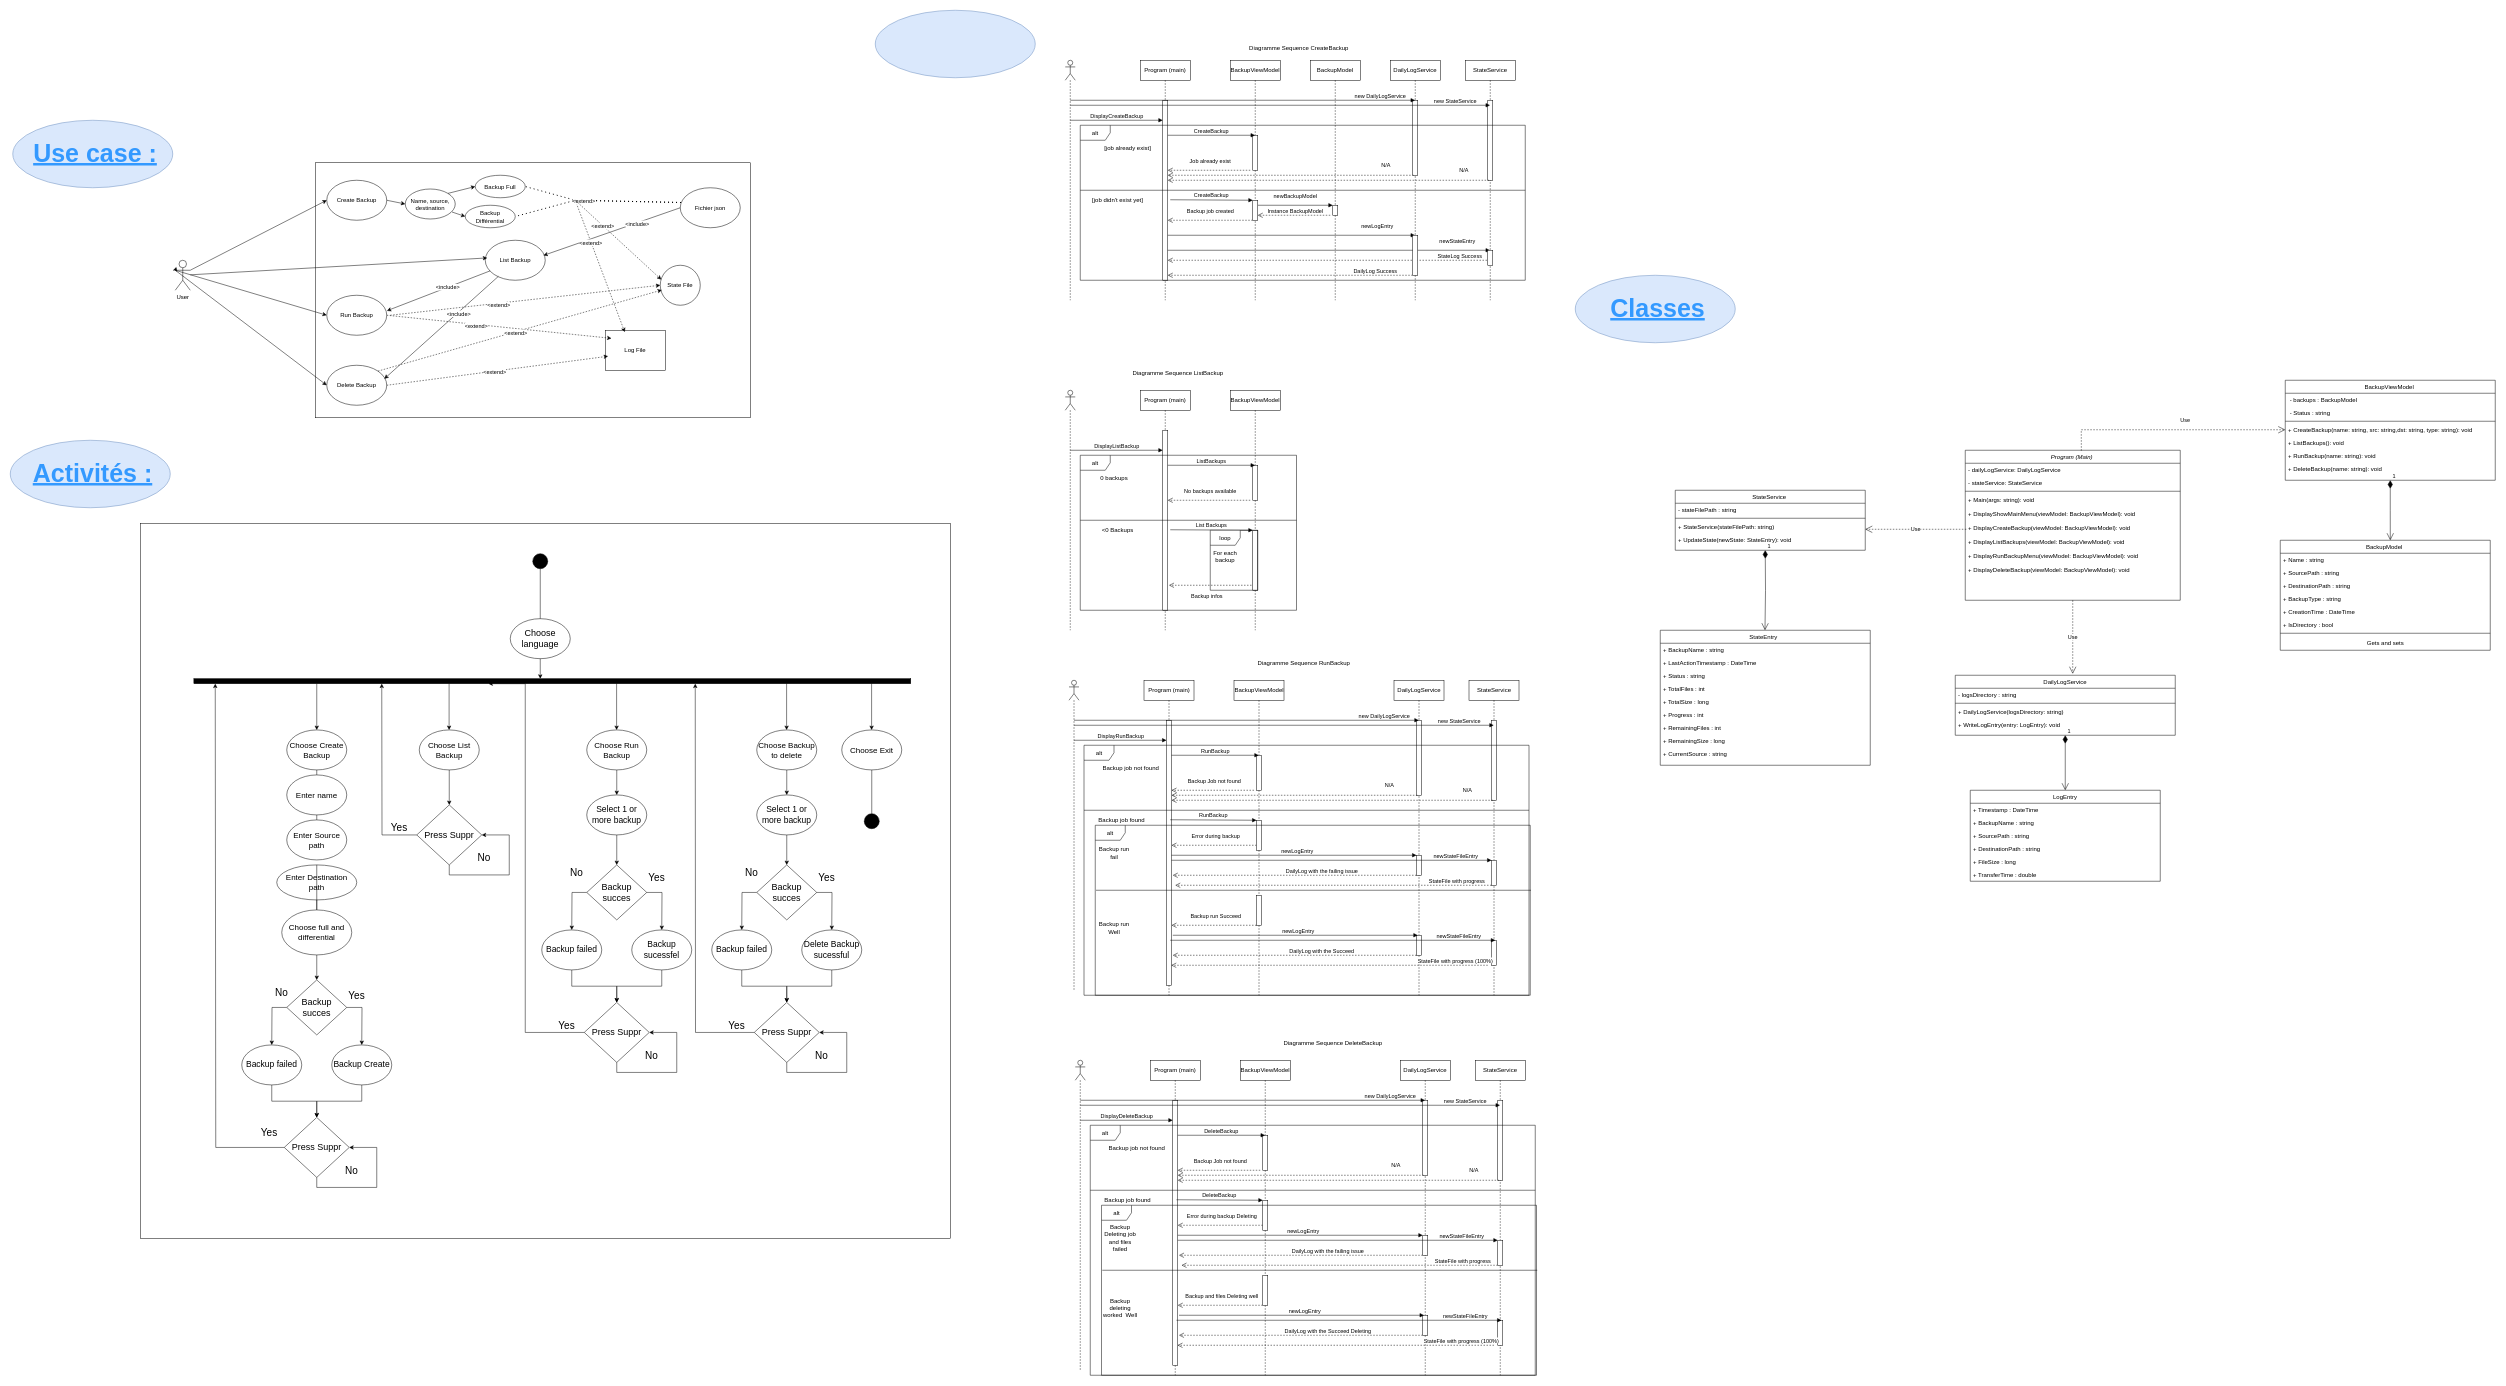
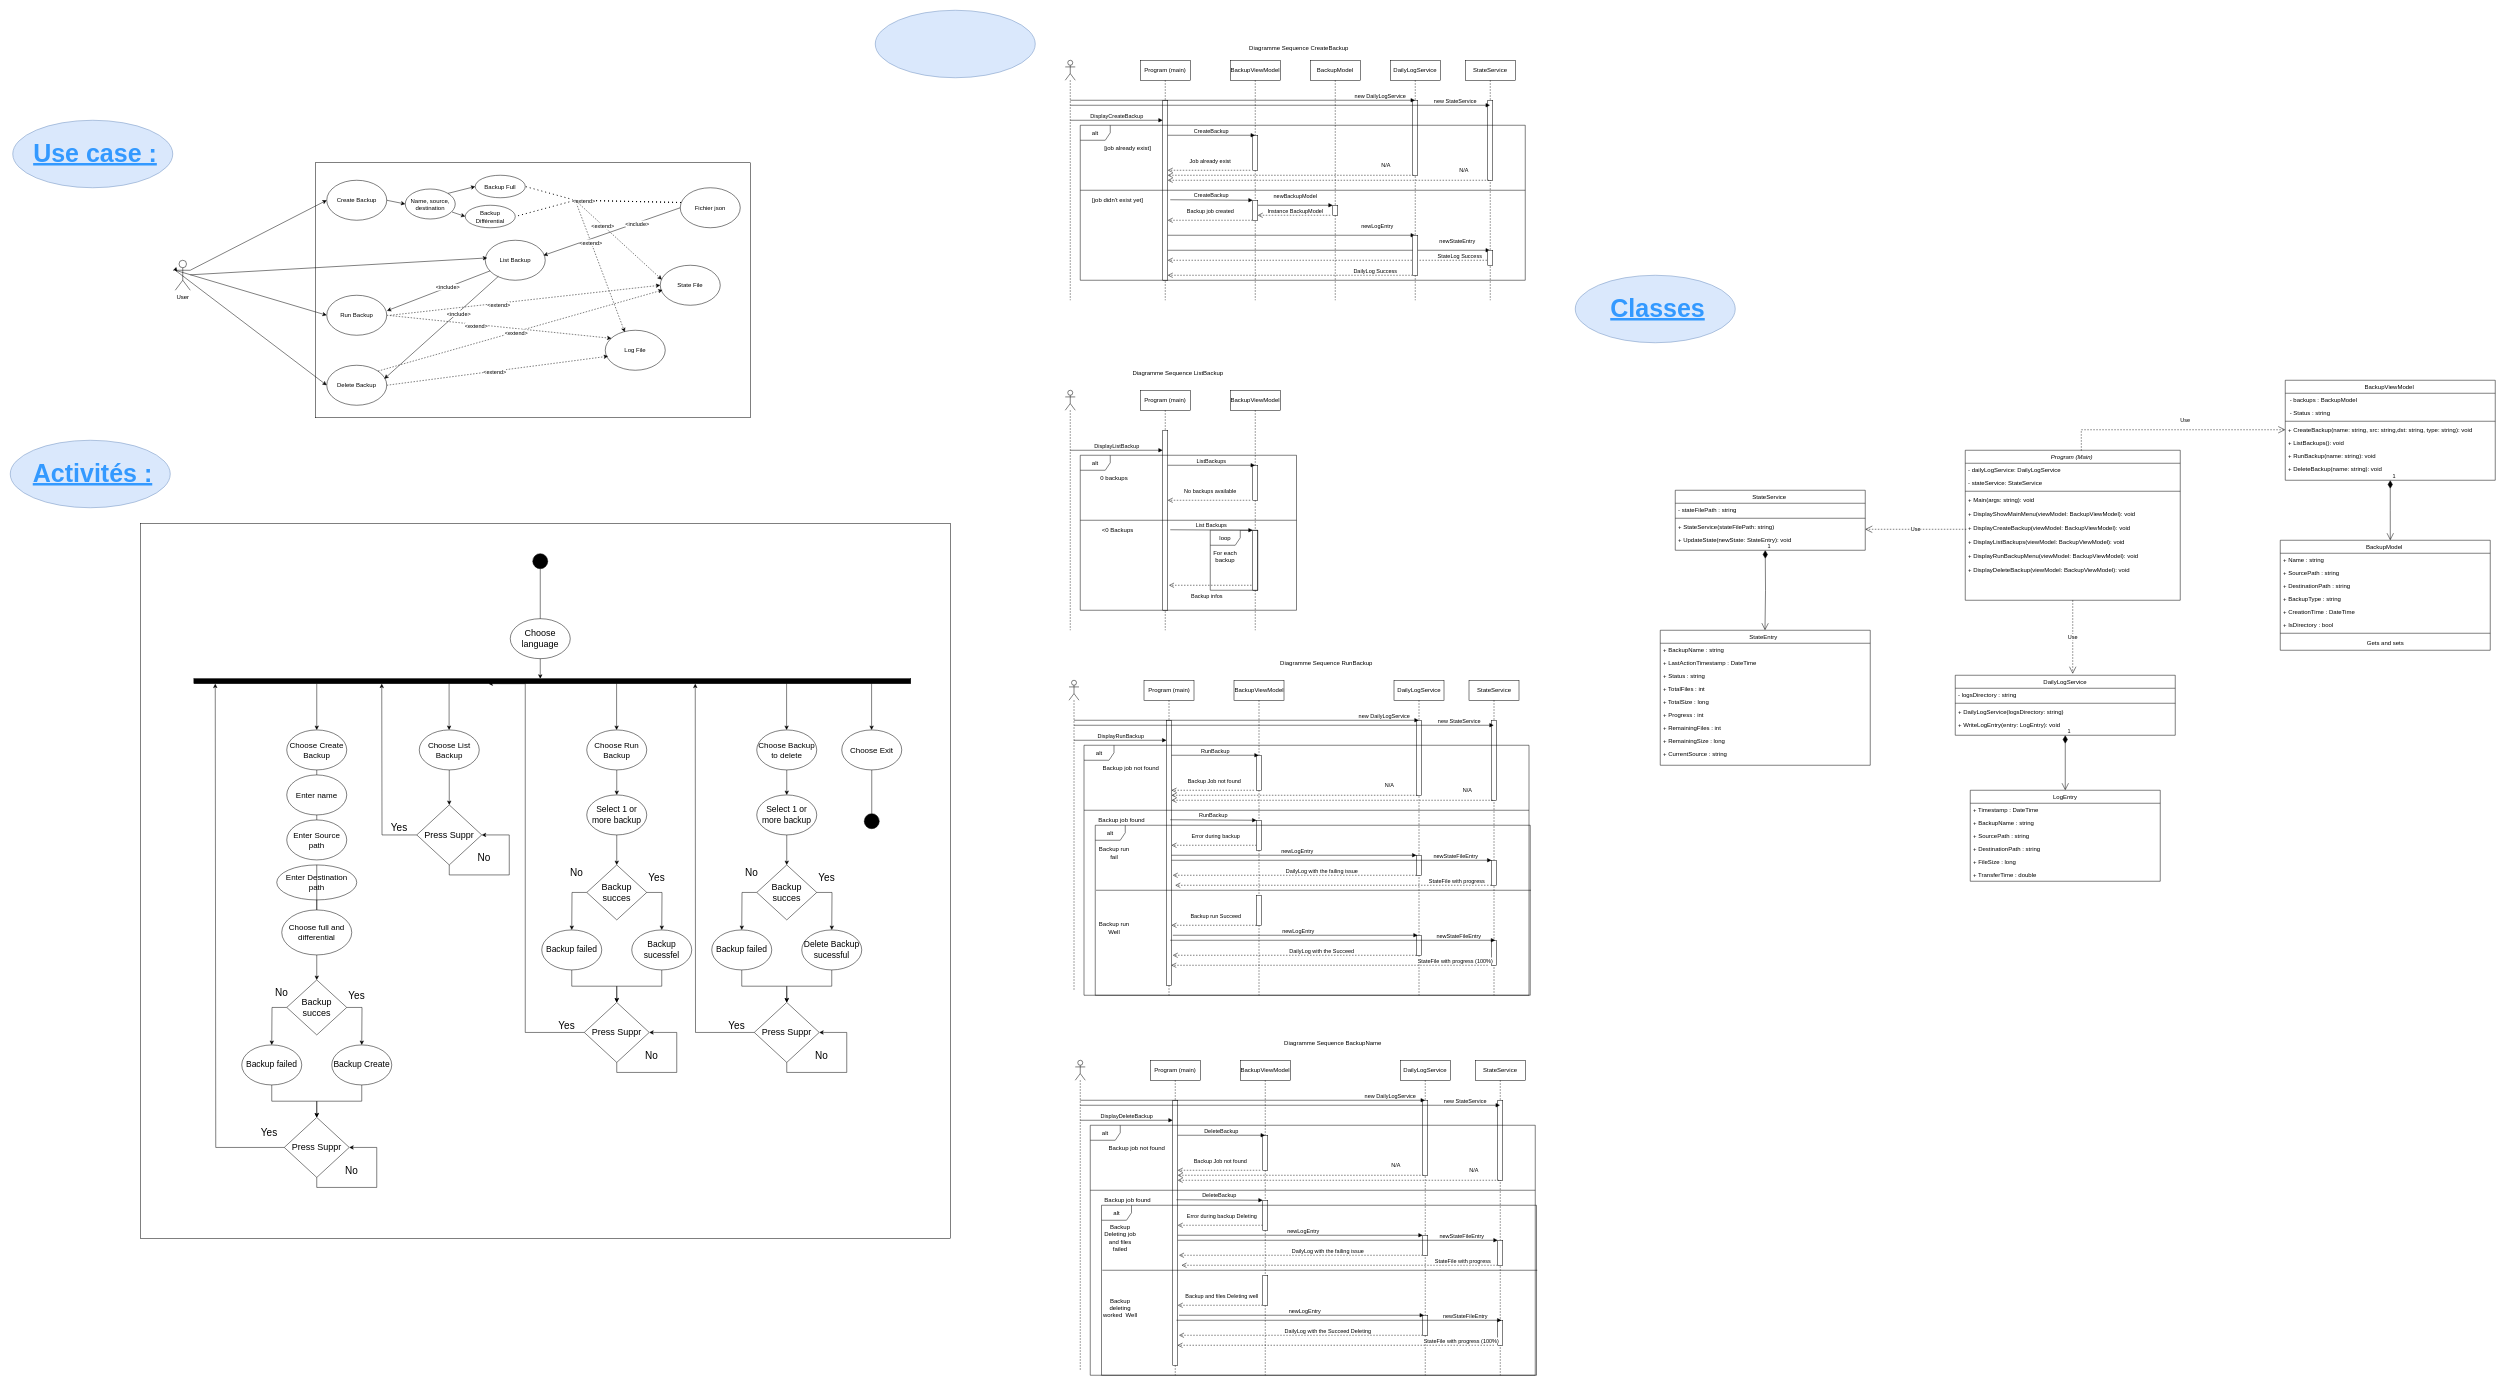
- <mxCell id="25" value="State File" style="ellipse;whiteSpace=wrap;html=1;" parent="1" vertex="1"><mxGeometry x="1320" y="530" width="80" height="80" as="geometry" /></mxCell>
+ <mxCell id="25" value="State File" style="ellipse;whiteSpace=wrap;html=1;" parent="1" vertex="1"><mxGeometry x="1320" y="530" width="120" height="80" as="geometry" /></mxCell>
- <mxCell id="24" value="Log File" style="whiteSpace=wrap;html=1;rounded=0;" parent="1" vertex="1"><mxGeometry x="1210" y="660" width="120" height="80" as="geometry" /></mxCell>
+ <mxCell id="24" value="Log File" style="ellipse;whiteSpace=wrap;html=1;" parent="1" vertex="1"><mxGeometry x="1210" y="660" width="120" height="80" as="geometry" /></mxCell>
- <mxCell id="222" value="Diagramme Sequence RunBackup" style="text;html=1;align=center;verticalAlign=middle;whiteSpace=wrap;rounded=0;" vertex="1" parent="1"><mxGeometry x="2495" y="1310" width="225" height="30" as="geometry" /></mxCell>
+ <mxCell id="222" value="Diagramme Sequence RunBackup" style="text;html=1;align=center;verticalAlign=middle;whiteSpace=wrap;rounded=0;" vertex="1" parent="1"><mxGeometry x="2540" y="1310" width="225" height="30" as="geometry" /></mxCell>
- <mxCell id="264" value="Diagramme Sequence DeleteBackup" style="text;html=1;align=center;verticalAlign=middle;whiteSpace=wrap;rounded=0;" vertex="1" parent="1"><mxGeometry x="2552.5" y="2070" width="225" height="30" as="geometry" /></mxCell>
+ <mxCell id="264" value="Diagramme Sequence BackupName" style="text;html=1;align=center;verticalAlign=middle;whiteSpace=wrap;rounded=0;" vertex="1" parent="1"><mxGeometry x="2552.5" y="2070" width="225" height="30" as="geometry" /></mxCell>
